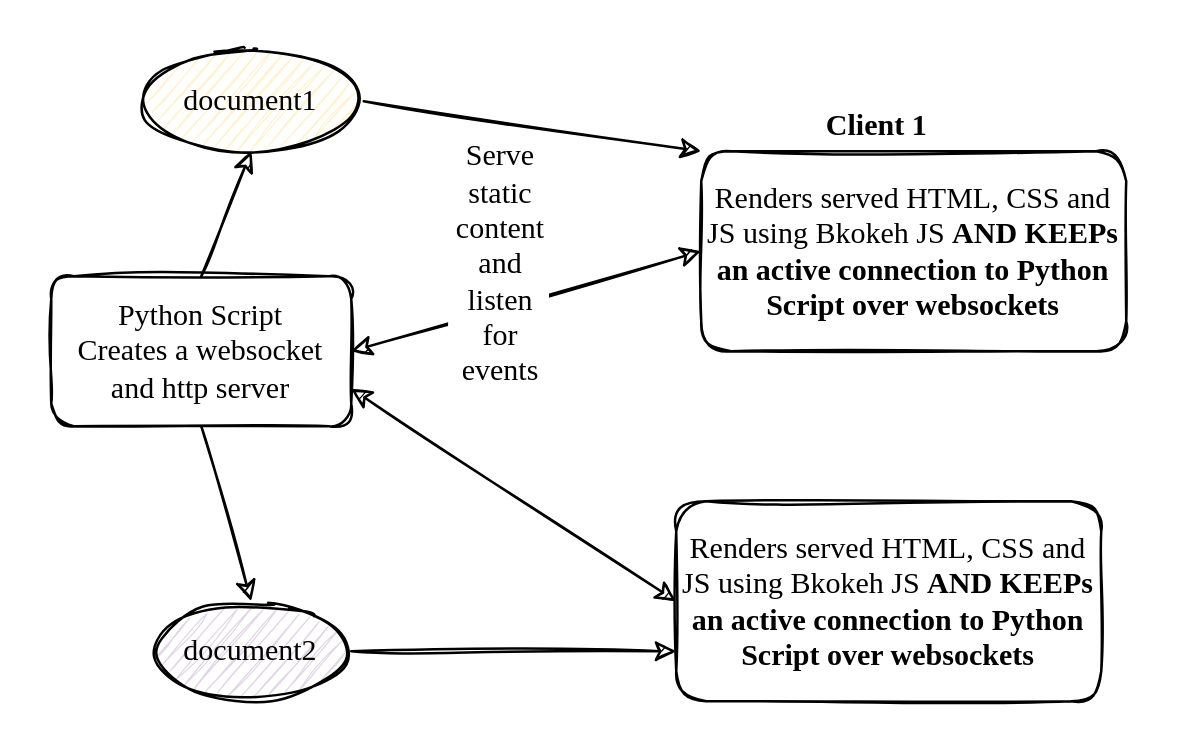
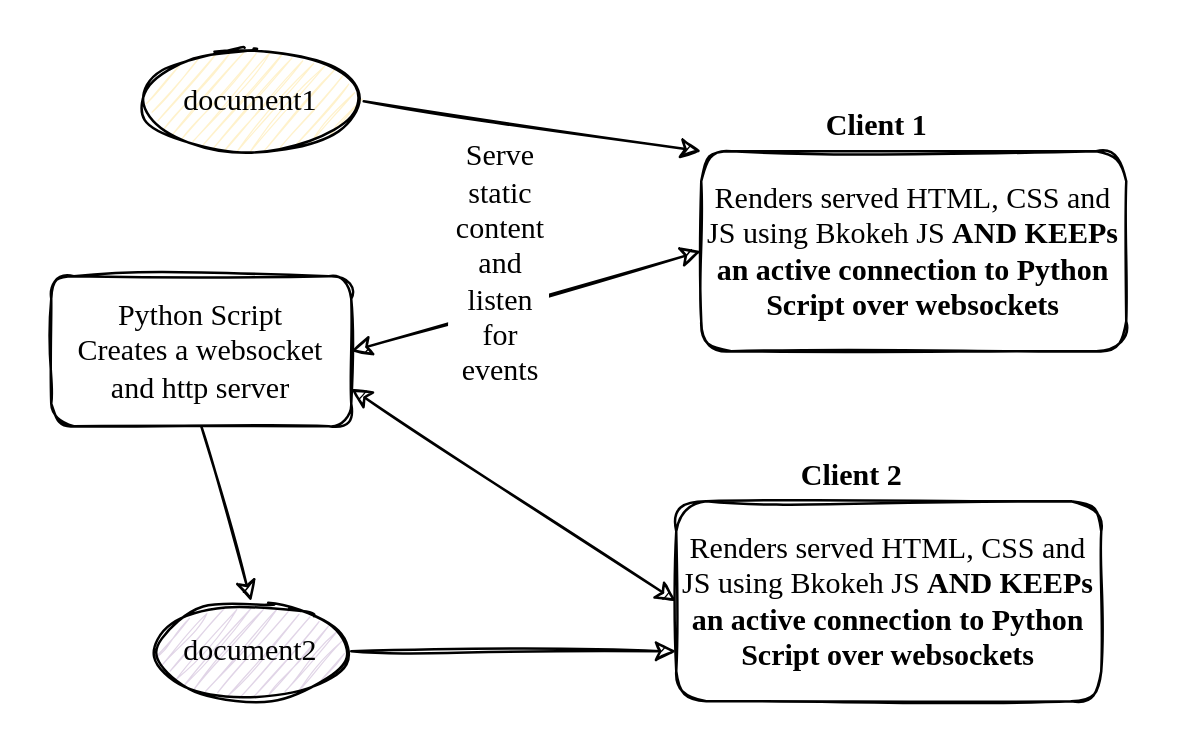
- <mxCell id="13" value="" style="endArrow=classic;html=1;entryX=0.5;entryY=1;entryDx=0;entryDy=0;exitX=0.5;exitY=0;exitDx=0;exitDy=0;sketch=1;" edge="1" parent="1" source="2" target="10"><mxGeometry width="50" height="50" relative="1" as="geometry"><mxPoint x="-30" y="360" as="sourcePoint" /><mxPoint x="20" y="310" as="targetPoint" /></mxGeometry></mxCell>
+ <mxCell id="7" value="&lt;font face=&quot;Indie Flower&quot;&gt;&lt;b&gt;Client 2&lt;/b&gt;&lt;/font&gt;" style="text;html=1;align=center;verticalAlign=middle;resizable=0;points=[];autosize=1;sketch=1;" vertex="1" parent="1"><mxGeometry x="315" y="180" width="50" height="20" as="geometry" /></mxCell>
